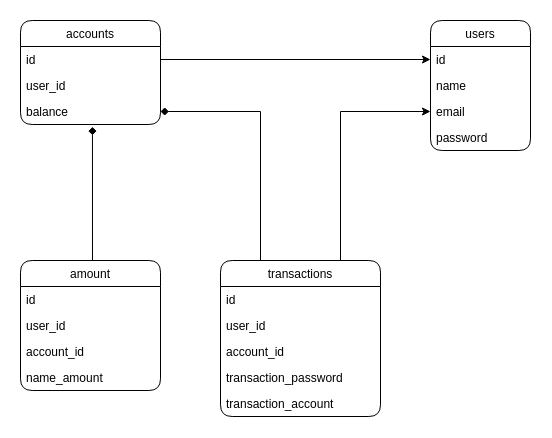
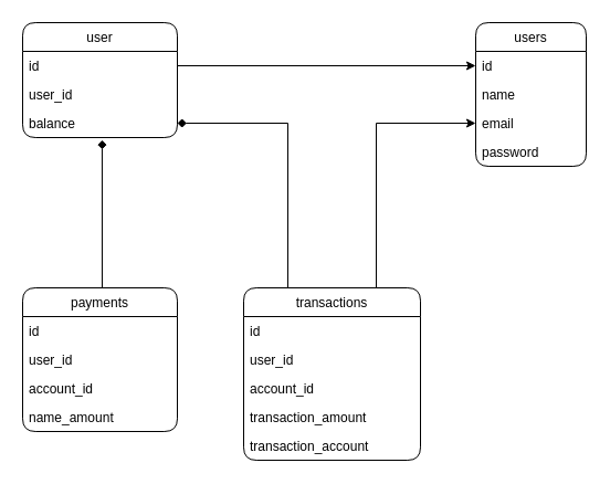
- <mxCell id="9" value="accounts" style="swimlane;fontStyle=0;childLayout=stackLayout;horizontal=1;startSize=26;fillColor=none;horizontalStack=0;resizeParent=1;resizeParentMax=0;resizeLast=0;collapsible=1;marginBottom=0;rounded=1;shadow=0;glass=0;" parent="1" vertex="1"><mxGeometry x="20" y="20" width="140" height="104" as="geometry" /></mxCell>
+ <mxCell id="9" value="user" style="swimlane;fontStyle=0;childLayout=stackLayout;horizontal=1;startSize=26;fillColor=none;horizontalStack=0;resizeParent=1;resizeParentMax=0;resizeLast=0;collapsible=1;marginBottom=0;rounded=1;shadow=0;glass=0;" parent="1" vertex="1"><mxGeometry x="20" y="20" width="140" height="104" as="geometry" /></mxCell>
- <mxCell id="21" value="amount" style="swimlane;fontStyle=0;childLayout=stackLayout;horizontal=1;startSize=26;fillColor=none;horizontalStack=0;resizeParent=1;resizeParentMax=0;resizeLast=0;collapsible=1;marginBottom=0;rounded=1;" vertex="1" parent="1"><mxGeometry x="20" y="260" width="140" height="130" as="geometry" /></mxCell>
+ <mxCell id="21" value="payments" style="swimlane;fontStyle=0;childLayout=stackLayout;horizontal=1;startSize=26;fillColor=none;horizontalStack=0;resizeParent=1;resizeParentMax=0;resizeLast=0;collapsible=1;marginBottom=0;rounded=1;" vertex="1" parent="1"><mxGeometry x="20" y="260" width="140" height="130" as="geometry" /></mxCell>
- <mxCell id="17" value="transaction_password" style="text;strokeColor=none;fillColor=none;align=left;verticalAlign=top;spacingLeft=4;spacingRight=4;overflow=hidden;rotatable=0;points=[[0,0.5],[1,0.5]];portConstraint=eastwest;" parent="13" vertex="1"><mxGeometry y="104" width="160" height="26" as="geometry" /></mxCell>
+ <mxCell id="17" value="transaction_amount" style="text;strokeColor=none;fillColor=none;align=left;verticalAlign=top;spacingLeft=4;spacingRight=4;overflow=hidden;rotatable=0;points=[[0,0.5],[1,0.5]];portConstraint=eastwest;" parent="13" vertex="1"><mxGeometry y="104" width="160" height="26" as="geometry" /></mxCell>
